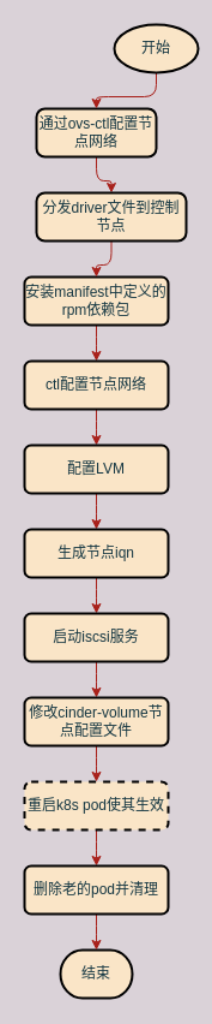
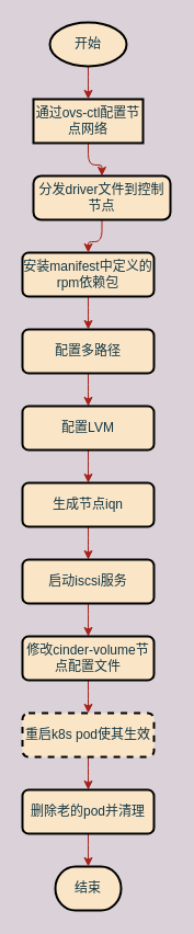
- <mxCell id="7" value="开始" style="strokeWidth=2;html=1;shape=mxgraph.flowchart.start_1;whiteSpace=wrap;rounded=0;sketch=0;fillColor=#FAE5C7;fontColor=#143642;" vertex="1" parent="1"><mxGeometry x="95" y="20" width="70" height="40" as="geometry" /></mxCell>
+ <mxCell id="7" value="开始" style="strokeWidth=2;html=1;shape=mxgraph.flowchart.start_1;whiteSpace=wrap;rounded=0;sketch=0;fillColor=#FAE5C7;fontColor=#143642;" vertex="1" parent="1"><mxGeometry x="45" y="20" width="70" height="40" as="geometry" /></mxCell>
- <mxCell id="3" value="通过ovs-ctl配置节点网络" style="rounded=1;whiteSpace=wrap;html=1;absoluteArcSize=1;arcSize=14;strokeWidth=2;sketch=0;fillColor=#FAE5C7;fontColor=#143642;" vertex="1" parent="1"><mxGeometry x="30" y="90" width="100" height="40" as="geometry" /></mxCell>
+ <mxCell id="3" value="通过ovs-ctl配置节点网络" style="whiteSpace=wrap;html=1;absoluteArcSize=1;arcSize=14;strokeWidth=2;sketch=0;fillColor=#FAE5C7;fontColor=#143642;rounded=0;" vertex="1" parent="1"><mxGeometry x="30" y="90" width="100" height="40" as="geometry" /></mxCell>
- <mxCell id="9" value="ctl配置节点网络" style="whiteSpace=wrap;html=1;rounded=1;fontColor=#143642;strokeWidth=2;fillColor=#FAE5C7;arcSize=14;sketch=0;" vertex="1" parent="1"><mxGeometry x="20" y="300" width="120" height="40" as="geometry" /></mxCell>
+ <mxCell id="9" value="配置多路径" style="whiteSpace=wrap;html=1;rounded=1;fontColor=#143642;strokeWidth=2;fillColor=#FAE5C7;arcSize=14;sketch=0;" vertex="1" parent="1"><mxGeometry x="20" y="300" width="120" height="40" as="geometry" /></mxCell>
